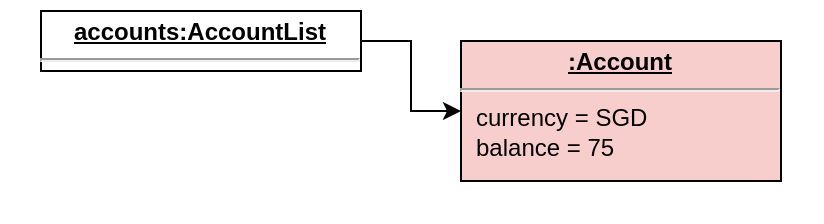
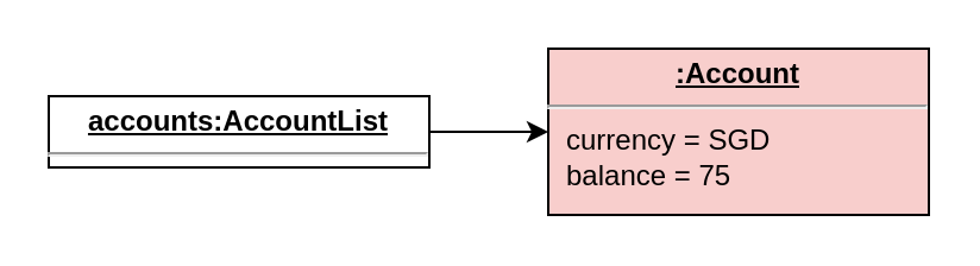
- <mxCell id="3" value="&lt;p style=&quot;margin:0px;margin-top:4px;text-align:center;text-decoration:underline;&quot;&gt;&lt;b&gt;accounts:AccountList&lt;/b&gt;&lt;/p&gt;&lt;hr&gt;&lt;p style=&quot;margin:0px;margin-left:8px;&quot;&gt;&lt;br&gt;&lt;/p&gt;" style="verticalAlign=top;align=left;overflow=fill;fontSize=12;fontFamily=Helvetica;html=1;whiteSpace=wrap;" parent="1" vertex="1"><mxGeometry x="20" y="5" width="160" height="30" as="geometry" /></mxCell>
+ <mxCell id="3" value="&lt;p style=&quot;margin:0px;margin-top:4px;text-align:center;text-decoration:underline;&quot;&gt;&lt;b&gt;accounts:AccountList&lt;/b&gt;&lt;/p&gt;&lt;hr&gt;&lt;p style=&quot;margin:0px;margin-left:8px;&quot;&gt;&lt;br&gt;&lt;/p&gt;" style="verticalAlign=top;align=left;overflow=fill;fontSize=12;fontFamily=Helvetica;html=1;whiteSpace=wrap;" parent="1" vertex="1"><mxGeometry x="20" y="40" width="160" height="30" as="geometry" /></mxCell>
